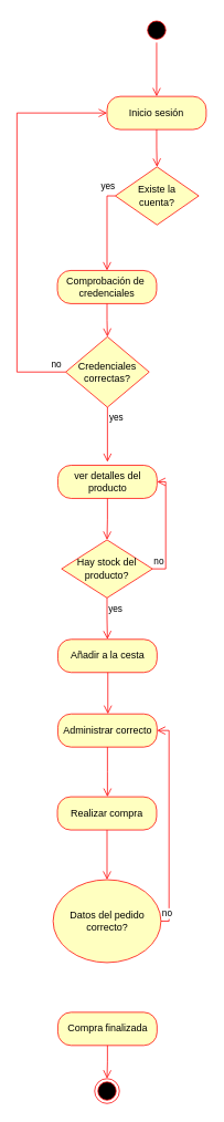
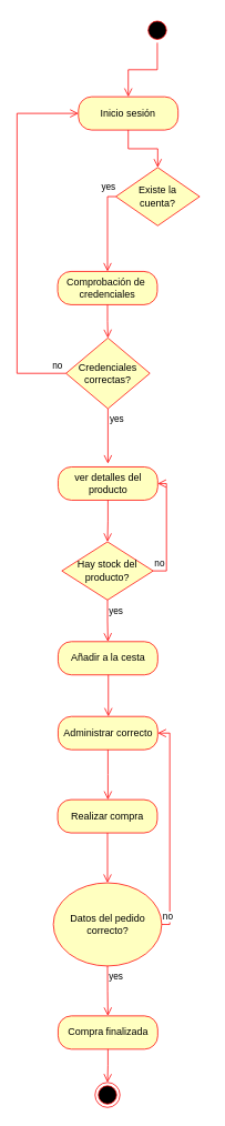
- <mxCell id="4" value="Inicio sesión" style="rounded=1;whiteSpace=wrap;html=1;arcSize=40;fontColor=#000000;fillColor=#ffffc0;strokeColor=#ff0000;" parent="1" vertex="1"><mxGeometry x="129" y="115" width="120" height="40" as="geometry" /></mxCell>
+ <mxCell id="4" value="Inicio sesión" style="rounded=1;whiteSpace=wrap;html=1;arcSize=40;fontColor=#000000;fillColor=#ffffc0;strokeColor=#ff0000;" parent="1" vertex="1"><mxGeometry x="94" y="115" width="120" height="40" as="geometry" /></mxCell>
+ <mxCell id="26" value="yes" style="edgeStyle=orthogonalEdgeStyle;html=1;align=left;verticalAlign=top;endArrow=open;endSize=8;strokeColor=#ff0000;rounded=0;entryX=0.5;entryY=0;entryDx=0;entryDy=0;" edge="1" source="24" parent="1" target="27"><mxGeometry x="-1" relative="1" as="geometry"><mxPoint x="130" y="1180" as="targetPoint" /></mxGeometry></mxCell>
